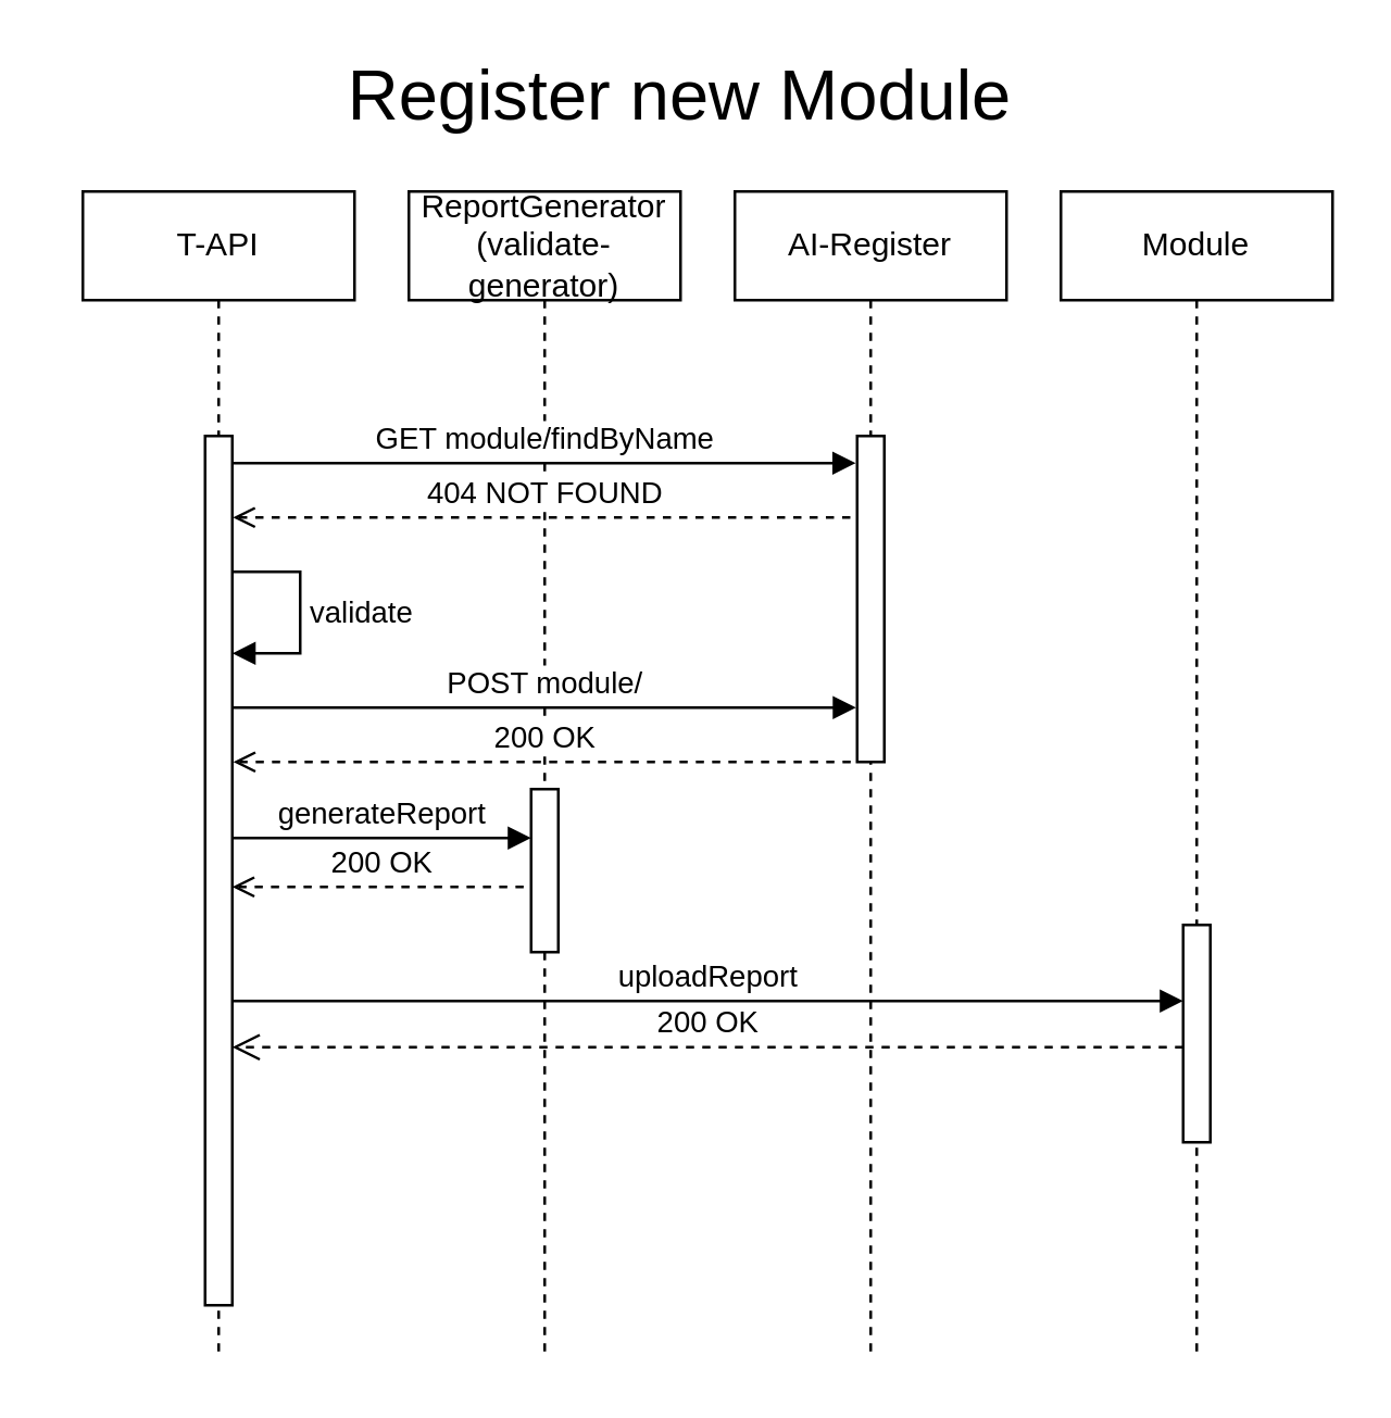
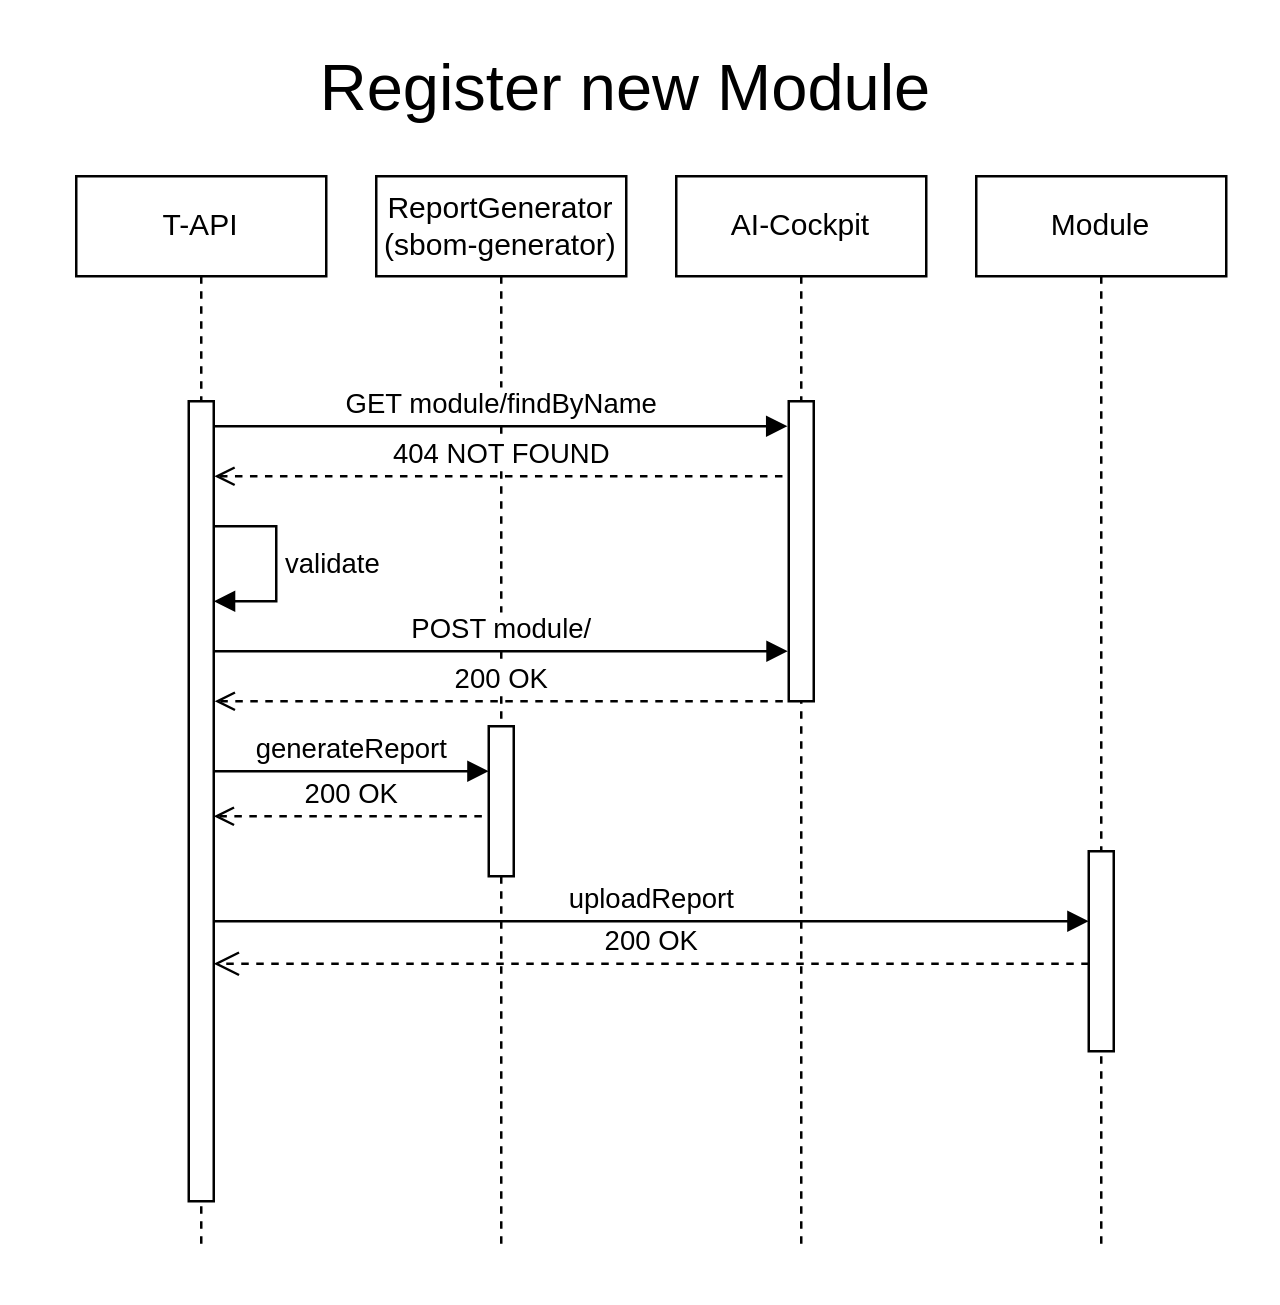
- <mxCell id="4" value="ReportGenerator&lt;br&gt;(validate-generator)" style="shape=umlLifeline;perimeter=lifelinePerimeter;whiteSpace=wrap;html=1;container=1;dropTarget=0;collapsible=0;recursiveResize=0;outlineConnect=0;portConstraint=eastwest;newEdgeStyle={&quot;edgeStyle&quot;:&quot;elbowEdgeStyle&quot;,&quot;elbow&quot;:&quot;vertical&quot;,&quot;curved&quot;:0,&quot;rounded&quot;:0};" vertex="1" parent="1"><mxGeometry x="150" y="70" width="100" height="430" as="geometry" /></mxCell>
+ <mxCell id="4" value="ReportGenerator&lt;br&gt;(sbom-generator)" style="shape=umlLifeline;perimeter=lifelinePerimeter;whiteSpace=wrap;html=1;container=1;dropTarget=0;collapsible=0;recursiveResize=0;outlineConnect=0;portConstraint=eastwest;newEdgeStyle={&quot;edgeStyle&quot;:&quot;elbowEdgeStyle&quot;,&quot;elbow&quot;:&quot;vertical&quot;,&quot;curved&quot;:0,&quot;rounded&quot;:0};" vertex="1" parent="1"><mxGeometry x="150" y="70" width="100" height="430" as="geometry" /></mxCell>
- <mxCell id="2" value="AI-Register" style="shape=umlLifeline;perimeter=lifelinePerimeter;whiteSpace=wrap;html=1;container=1;dropTarget=0;collapsible=0;recursiveResize=0;outlineConnect=0;portConstraint=eastwest;newEdgeStyle={&quot;edgeStyle&quot;:&quot;elbowEdgeStyle&quot;,&quot;elbow&quot;:&quot;vertical&quot;,&quot;curved&quot;:0,&quot;rounded&quot;:0};" vertex="1" parent="1"><mxGeometry x="270" y="70" width="100" height="430" as="geometry" /></mxCell>
+ <mxCell id="2" value="AI-Cockpit" style="shape=umlLifeline;perimeter=lifelinePerimeter;whiteSpace=wrap;html=1;container=1;dropTarget=0;collapsible=0;recursiveResize=0;outlineConnect=0;portConstraint=eastwest;newEdgeStyle={&quot;edgeStyle&quot;:&quot;elbowEdgeStyle&quot;,&quot;elbow&quot;:&quot;vertical&quot;,&quot;curved&quot;:0,&quot;rounded&quot;:0};" vertex="1" parent="1"><mxGeometry x="270" y="70" width="100" height="430" as="geometry" /></mxCell>
